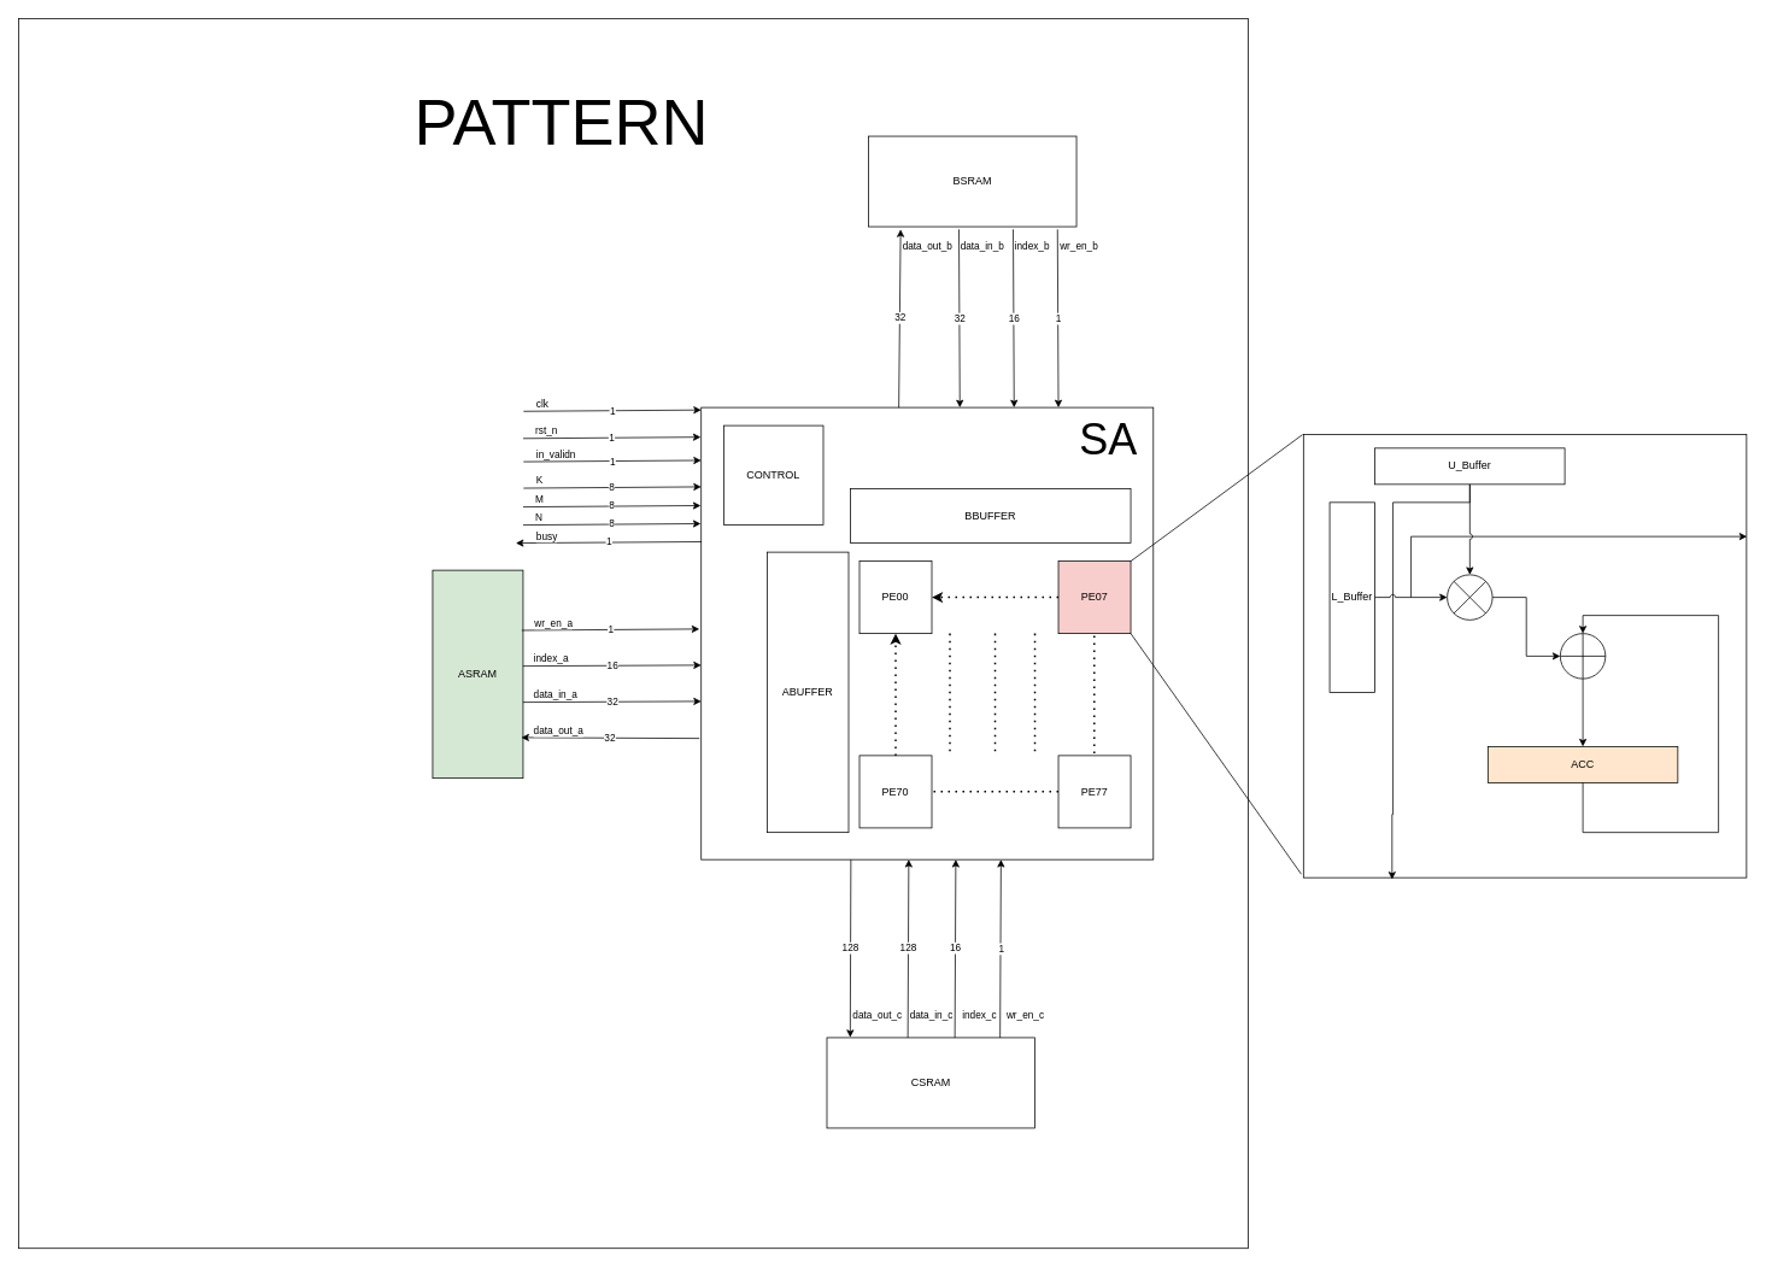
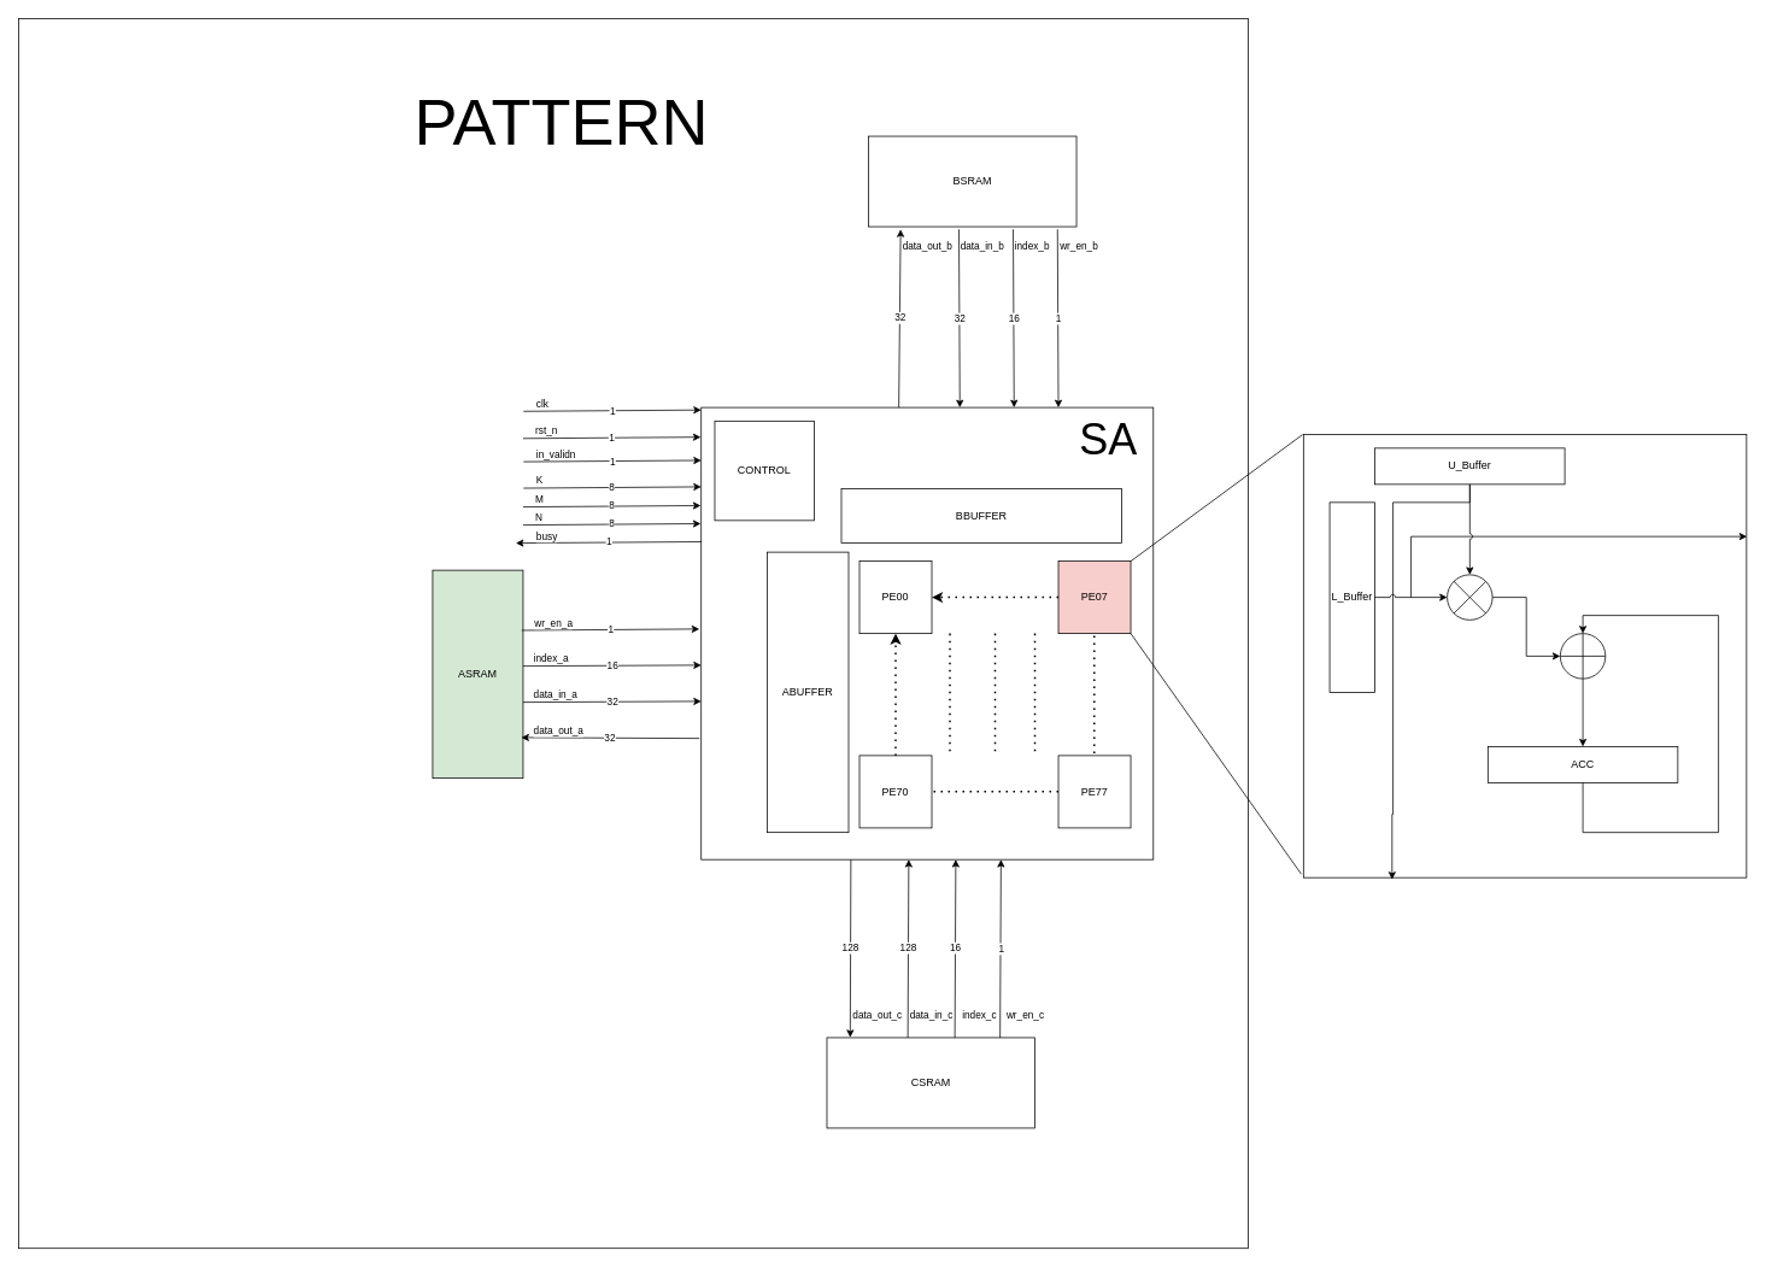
- <mxCell id="31" value="CONTROL" style="whiteSpace=wrap;html=1;aspect=fixed;" vertex="1" parent="1"><mxGeometry x="800" y="470" width="110" height="110" as="geometry" /></mxCell>
+ <mxCell id="31" value="CONTROL" style="whiteSpace=wrap;html=1;aspect=fixed;" vertex="1" parent="1"><mxGeometry x="790" y="465" width="110" height="110" as="geometry" /></mxCell>
- <mxCell id="30" value="BBUFFER" style="rounded=0;whiteSpace=wrap;html=1;" vertex="1" parent="1"><mxGeometry x="940" y="540" width="310" height="60" as="geometry" /></mxCell>
+ <mxCell id="30" value="BBUFFER" style="rounded=0;whiteSpace=wrap;html=1;" vertex="1" parent="1"><mxGeometry x="930" y="540" width="310" height="60" as="geometry" /></mxCell>
- <mxCell id="43" value="ACC" style="rounded=0;whiteSpace=wrap;html=1;rotation=90;horizontal=0;fillColor=#ffe6cc;" vertex="1" parent="1"><mxGeometry x="1730" y="740" width="40" height="210" as="geometry" /></mxCell>
+ <mxCell id="43" value="ACC" style="rounded=0;whiteSpace=wrap;html=1;rotation=90;horizontal=0;" vertex="1" parent="1"><mxGeometry x="1730" y="740" width="40" height="210" as="geometry" /></mxCell>
